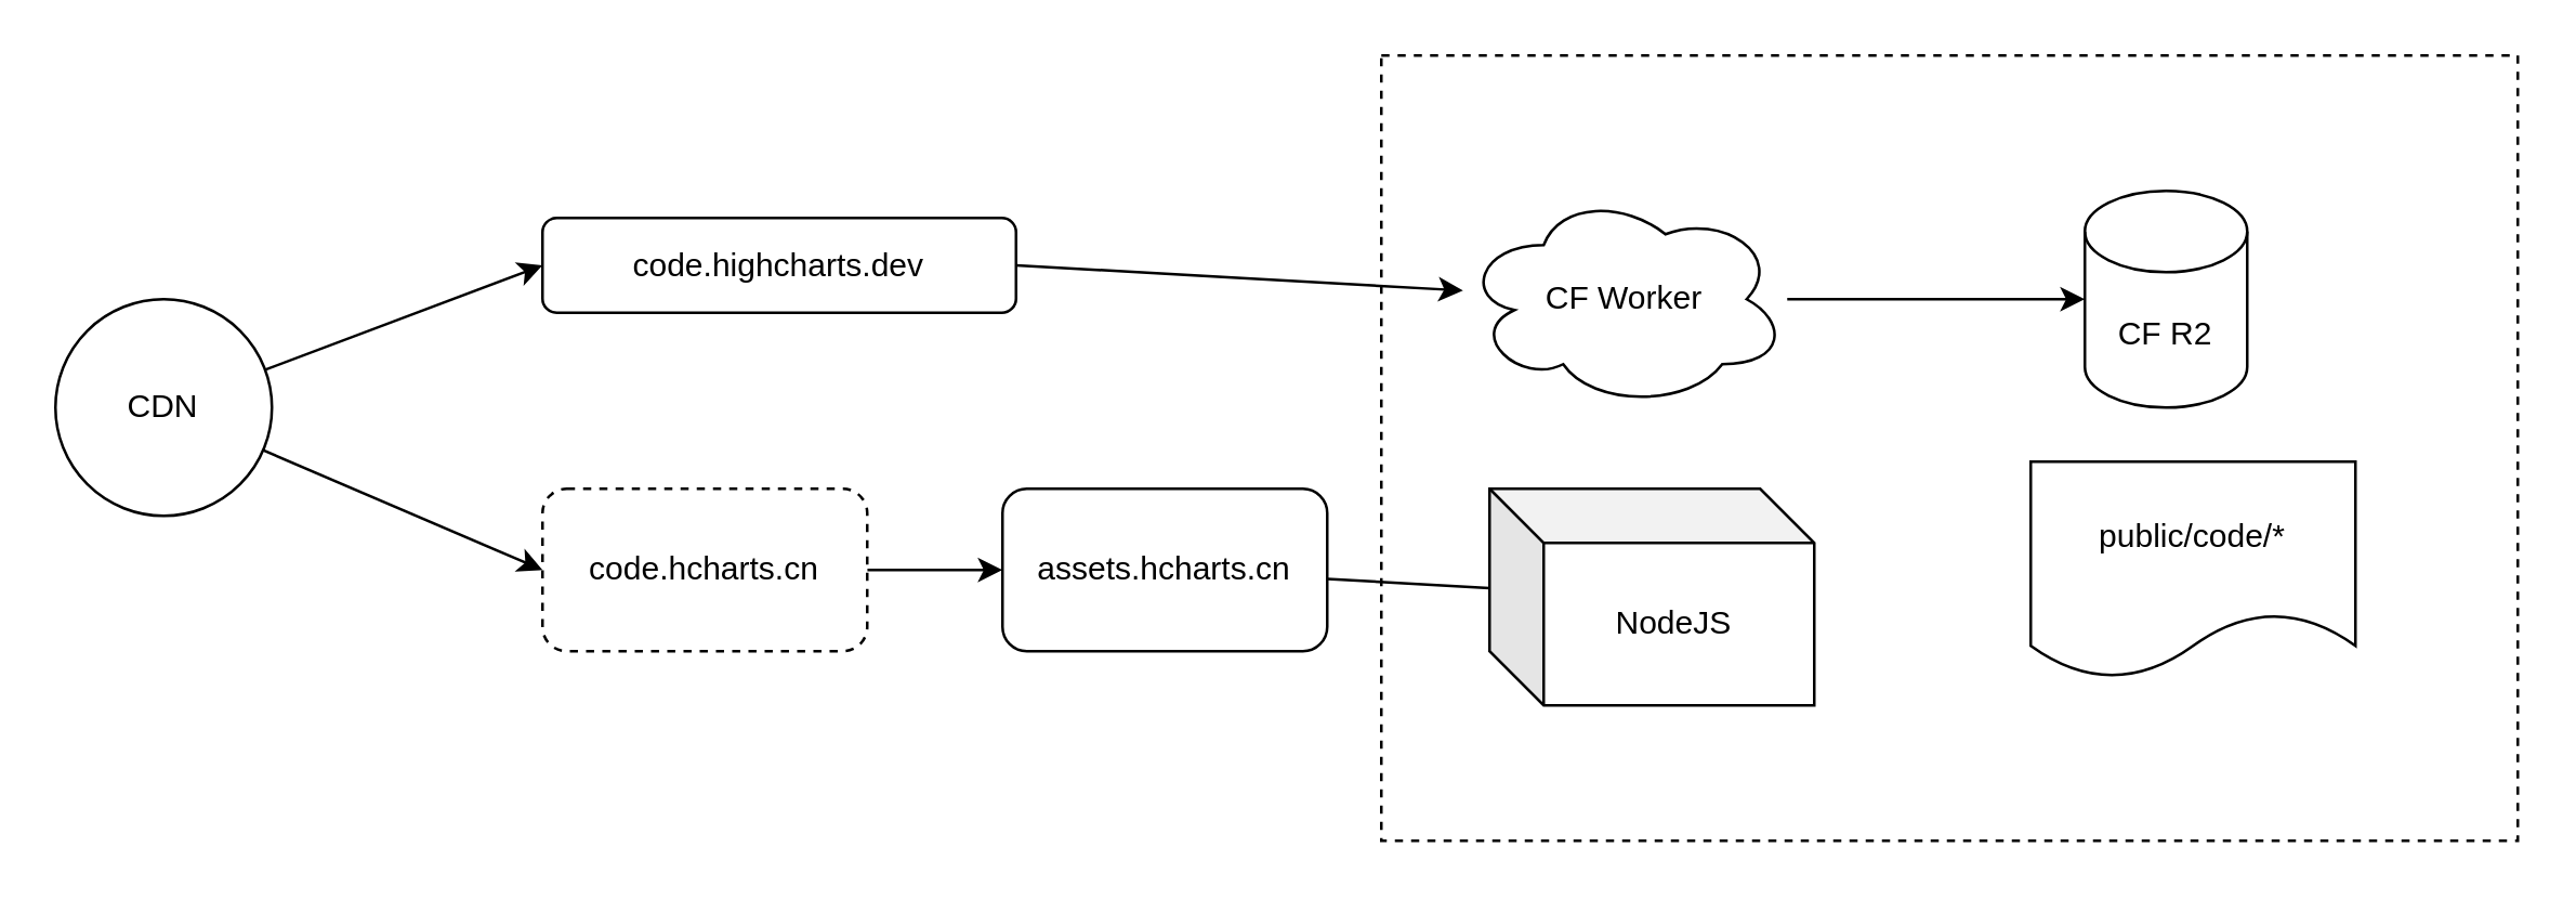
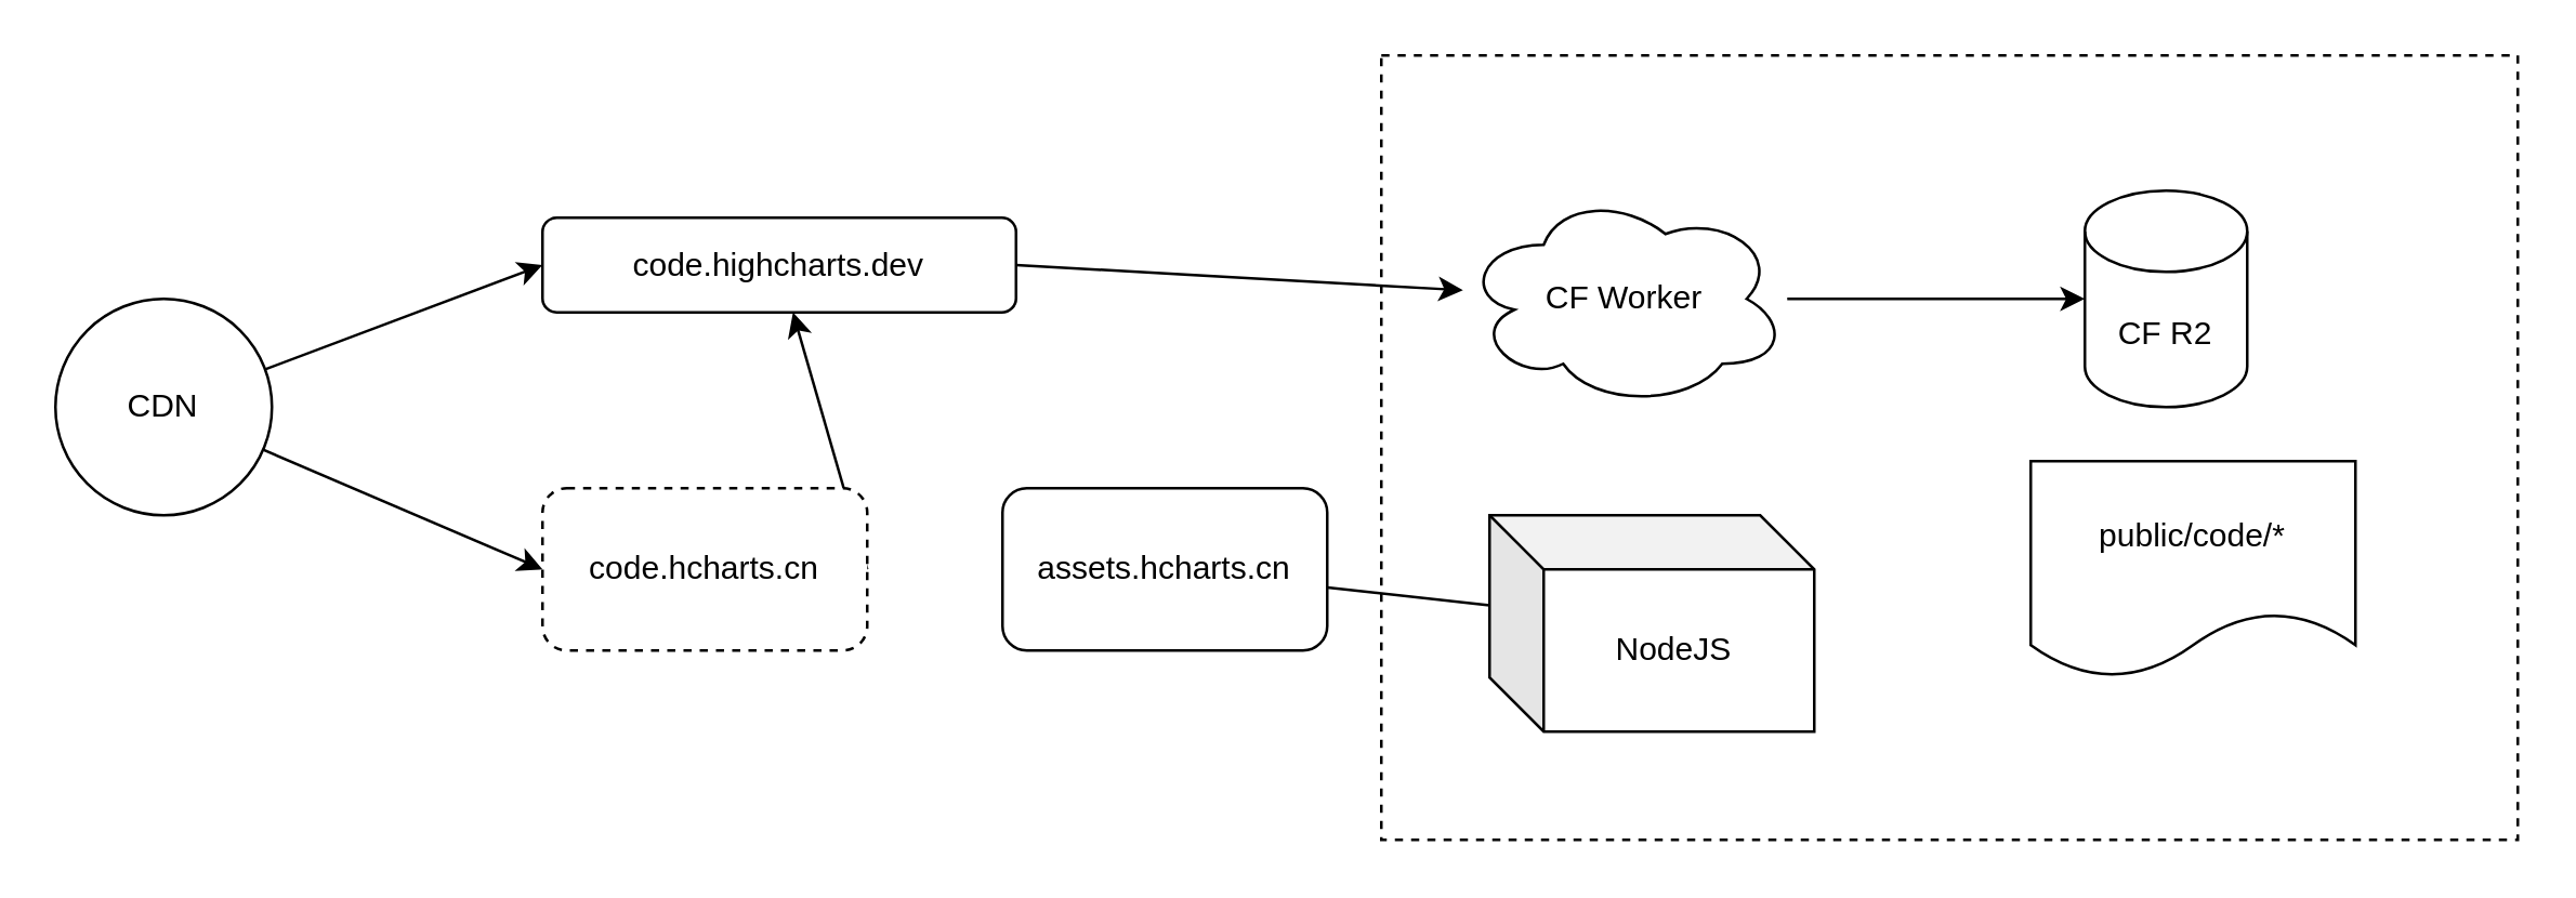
- <mxCell id="4" style="edgeStyle=none;html=1;exitX=1;exitY=0.5;exitDx=0;exitDy=0;entryX=0;entryY=0.5;entryDx=0;entryDy=0;" edge="1" parent="1" source="5" target="9"><mxGeometry relative="1" as="geometry"><mxPoint x="330" y="209.67" as="sourcePoint" /><mxPoint x="400" y="209.67" as="targetPoint" /></mxGeometry></mxCell>
+ <mxCell id="4" style="edgeStyle=none;html=1;exitX=1;exitY=0.5;exitDx=0;exitDy=0;" edge="1" parent="1" source="5" target="11"><mxGeometry relative="1" as="geometry"><mxPoint x="330" y="209.67" as="sourcePoint" /><mxPoint x="400" y="209.67" as="targetPoint" /></mxGeometry></mxCell>
- <mxCell id="12" value="NodeJS&amp;nbsp;" style="shape=cube;whiteSpace=wrap;html=1;boundedLbl=1;backgroundOutline=1;darkOpacity=0.05;darkOpacity2=0.1;" vertex="1" parent="1"><mxGeometry x="550" y="180" width="120" height="80" as="geometry" /></mxCell>
+ <mxCell id="12" value="NodeJS&amp;nbsp;" style="shape=cube;whiteSpace=wrap;html=1;boundedLbl=1;backgroundOutline=1;darkOpacity=0.05;darkOpacity2=0.1;" vertex="1" parent="1"><mxGeometry x="550" y="190" width="120" height="80" as="geometry" /></mxCell>
